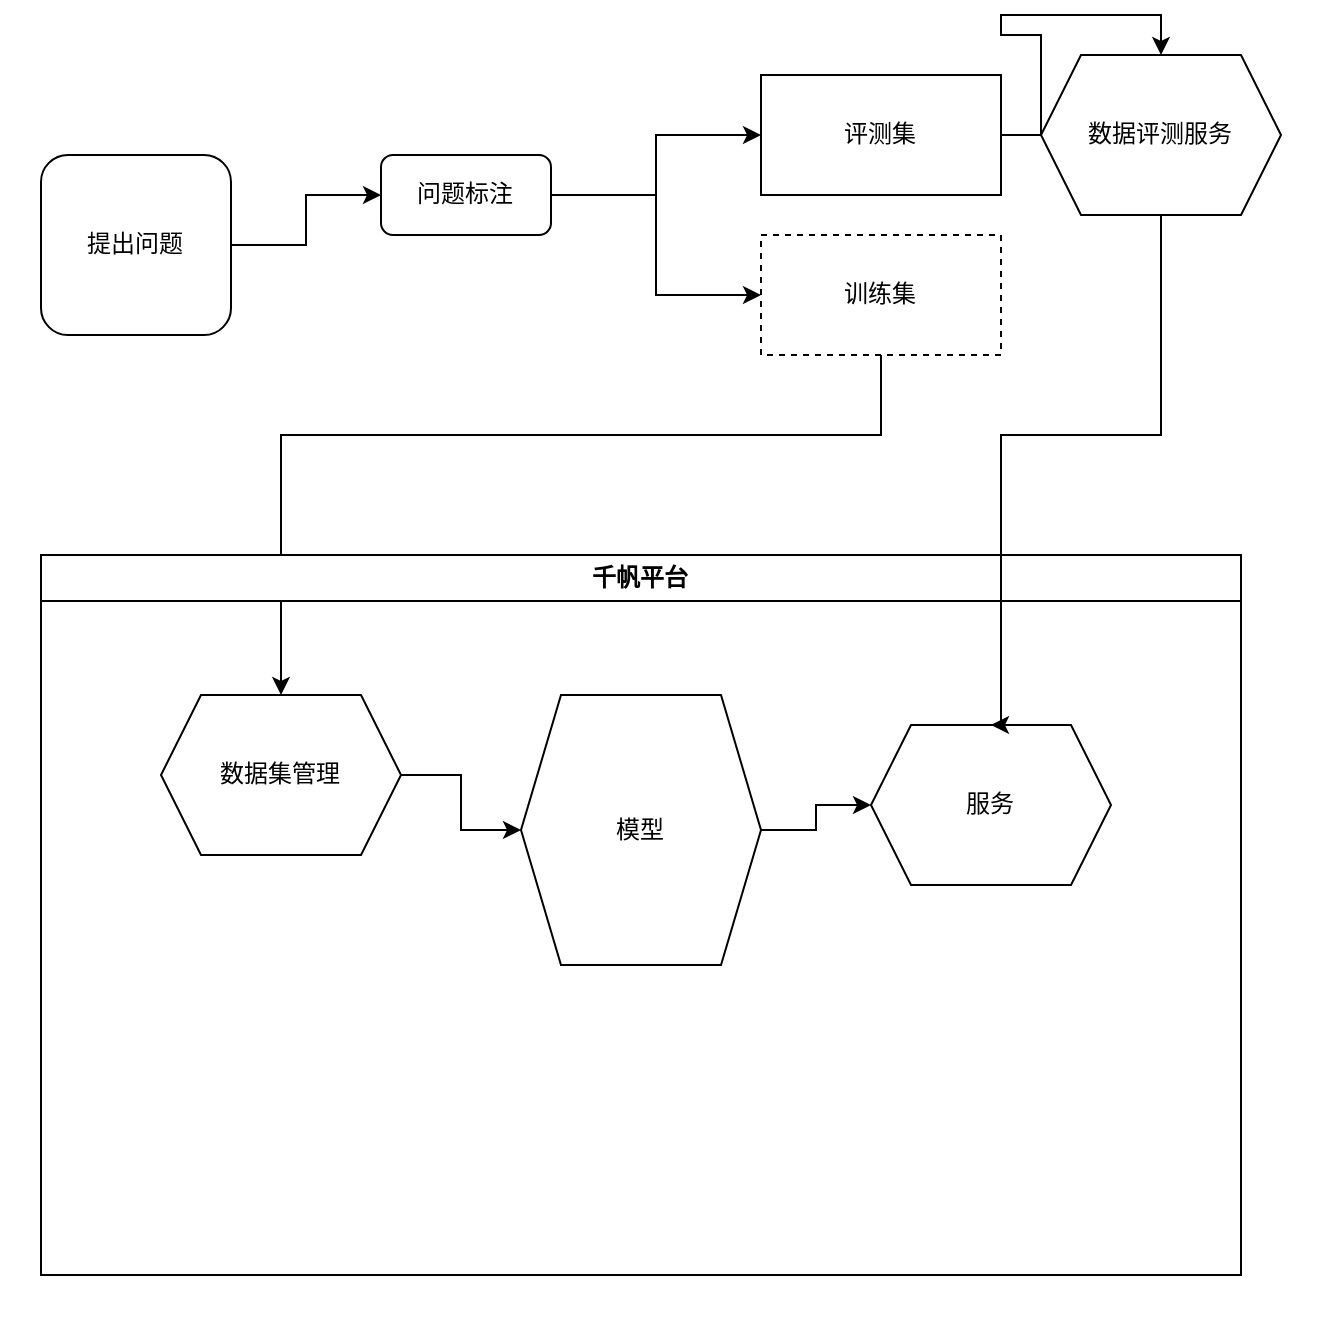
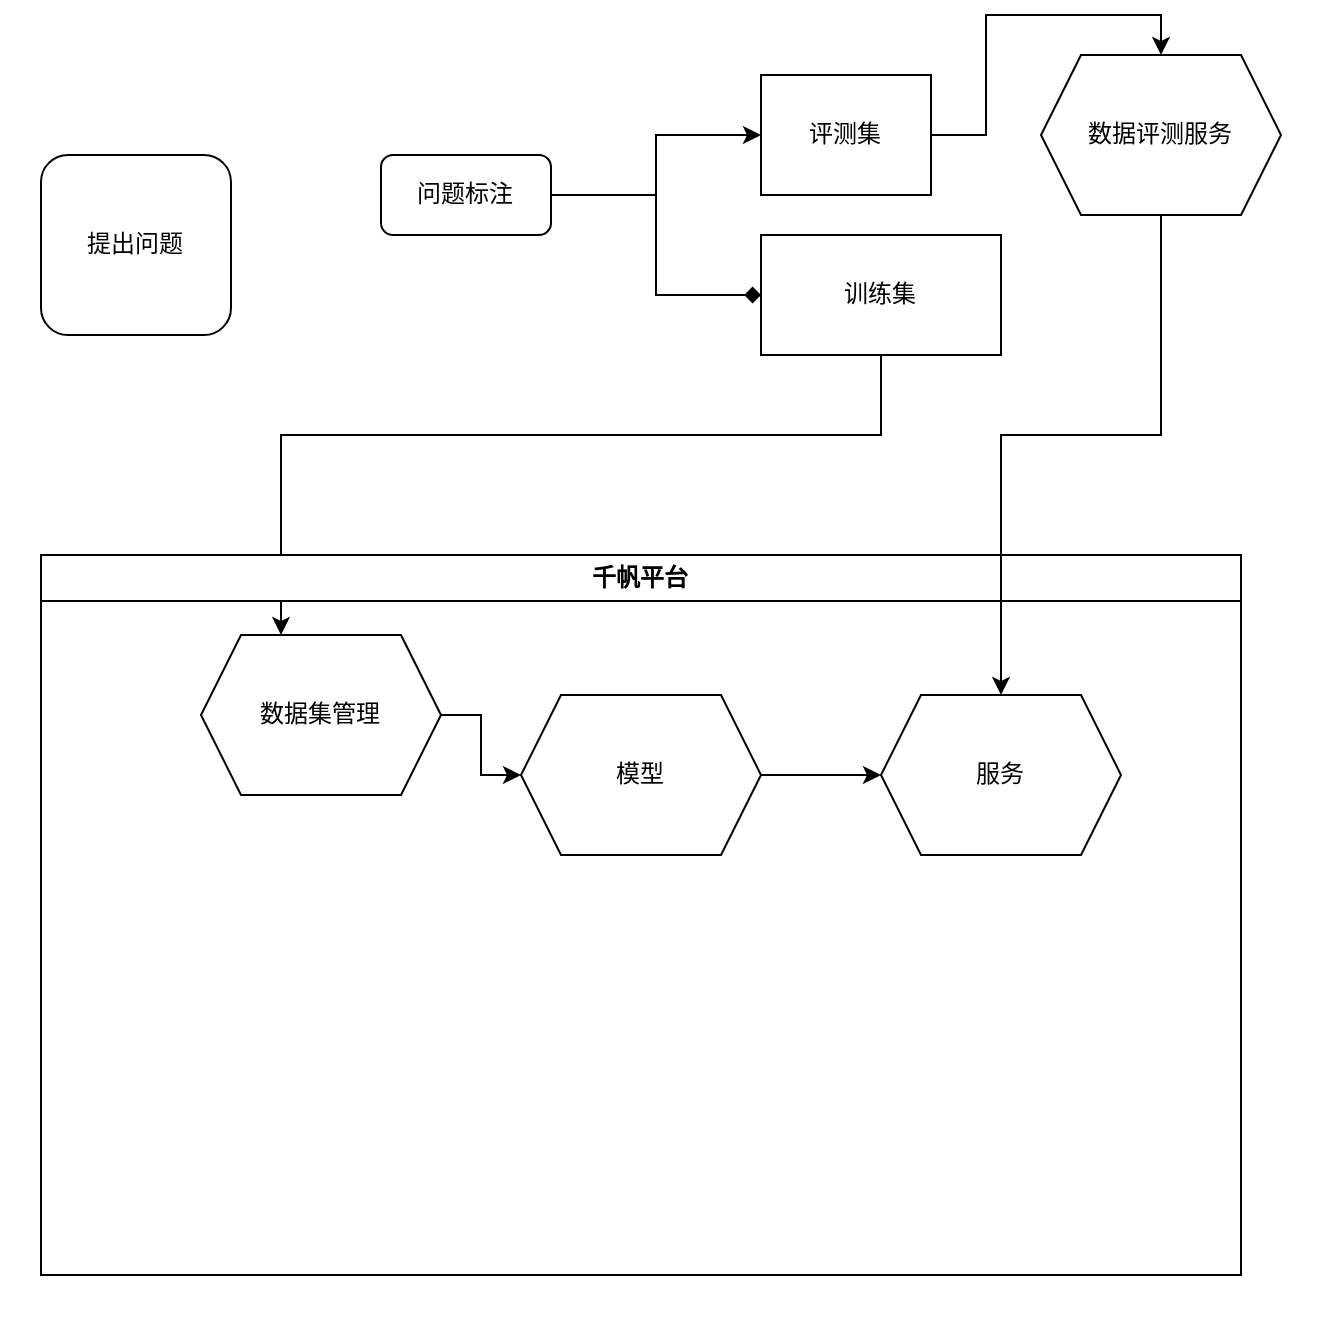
- <mxCell id="8" value="评测集" style="rounded=0;whiteSpace=wrap;html=1;" vertex="1" parent="1"><mxGeometry x="380" y="30" width="120" height="60" as="geometry" /></mxCell>
+ <mxCell id="8" value="评测集" style="rounded=0;whiteSpace=wrap;html=1;" vertex="1" parent="1"><mxGeometry x="380" y="30" width="85" height="60" as="geometry" /></mxCell>
- <mxCell id="2" value="" style="edgeStyle=orthogonalEdgeStyle;rounded=0;orthogonalLoop=1;jettySize=auto;html=1;" edge="1" parent="1" source="3" target="6"><mxGeometry relative="1" as="geometry" /></mxCell>
- <mxCell id="5" style="edgeStyle=orthogonalEdgeStyle;rounded=0;orthogonalLoop=1;jettySize=auto;html=1;exitX=1;exitY=0.5;exitDx=0;exitDy=0;entryX=0;entryY=0.5;entryDx=0;entryDy=0;" edge="1" parent="1" source="6" target="10"><mxGeometry relative="1" as="geometry"><mxPoint x="380" y="140" as="targetPoint" /></mxGeometry></mxCell>
+ <mxCell id="5" style="edgeStyle=orthogonalEdgeStyle;rounded=0;orthogonalLoop=1;jettySize=auto;html=1;exitX=1;exitY=0.5;exitDx=0;exitDy=0;entryX=0;entryY=0.5;entryDx=0;entryDy=0;endArrow=diamond;" edge="1" parent="1" source="6" target="10"><mxGeometry relative="1" as="geometry"><mxPoint x="380" y="140" as="targetPoint" /></mxGeometry></mxCell>
- <mxCell id="10" value="训练集" style="rounded=0;whiteSpace=wrap;html=1;dashed=1;" vertex="1" parent="1"><mxGeometry x="380" y="110" width="120" height="60" as="geometry" /></mxCell>
+ <mxCell id="10" value="训练集" style="rounded=0;whiteSpace=wrap;html=1;" vertex="1" parent="1"><mxGeometry x="380" y="110" width="120" height="60" as="geometry" /></mxCell>
- <mxCell id="15" value="数据集管理" style="shape=hexagon;perimeter=hexagonPerimeter2;whiteSpace=wrap;html=1;fixedSize=1;" vertex="1" parent="11"><mxGeometry x="60" y="70" width="120" height="80" as="geometry" /></mxCell>
+ <mxCell id="15" value="数据集管理" style="shape=hexagon;perimeter=hexagonPerimeter2;whiteSpace=wrap;html=1;fixedSize=1;" vertex="1" parent="11"><mxGeometry x="80" y="40" width="120" height="80" as="geometry" /></mxCell>
- <mxCell id="16" value="服务" style="shape=hexagon;perimeter=hexagonPerimeter2;whiteSpace=wrap;html=1;fixedSize=1;" vertex="1" parent="11"><mxGeometry x="415" y="85" width="120" height="80" as="geometry" /></mxCell>
+ <mxCell id="16" value="服务" style="shape=hexagon;perimeter=hexagonPerimeter2;whiteSpace=wrap;html=1;fixedSize=1;" vertex="1" parent="11"><mxGeometry x="420" y="70" width="120" height="80" as="geometry" /></mxCell>
- <mxCell id="13" value="模型" style="shape=hexagon;perimeter=hexagonPerimeter2;whiteSpace=wrap;html=1;fixedSize=1;" vertex="1" parent="11"><mxGeometry x="240" y="70" width="120" height="135" as="geometry" /></mxCell>
+ <mxCell id="13" value="模型" style="shape=hexagon;perimeter=hexagonPerimeter2;whiteSpace=wrap;html=1;fixedSize=1;" vertex="1" parent="11"><mxGeometry x="240" y="70" width="120" height="80" as="geometry" /></mxCell>
